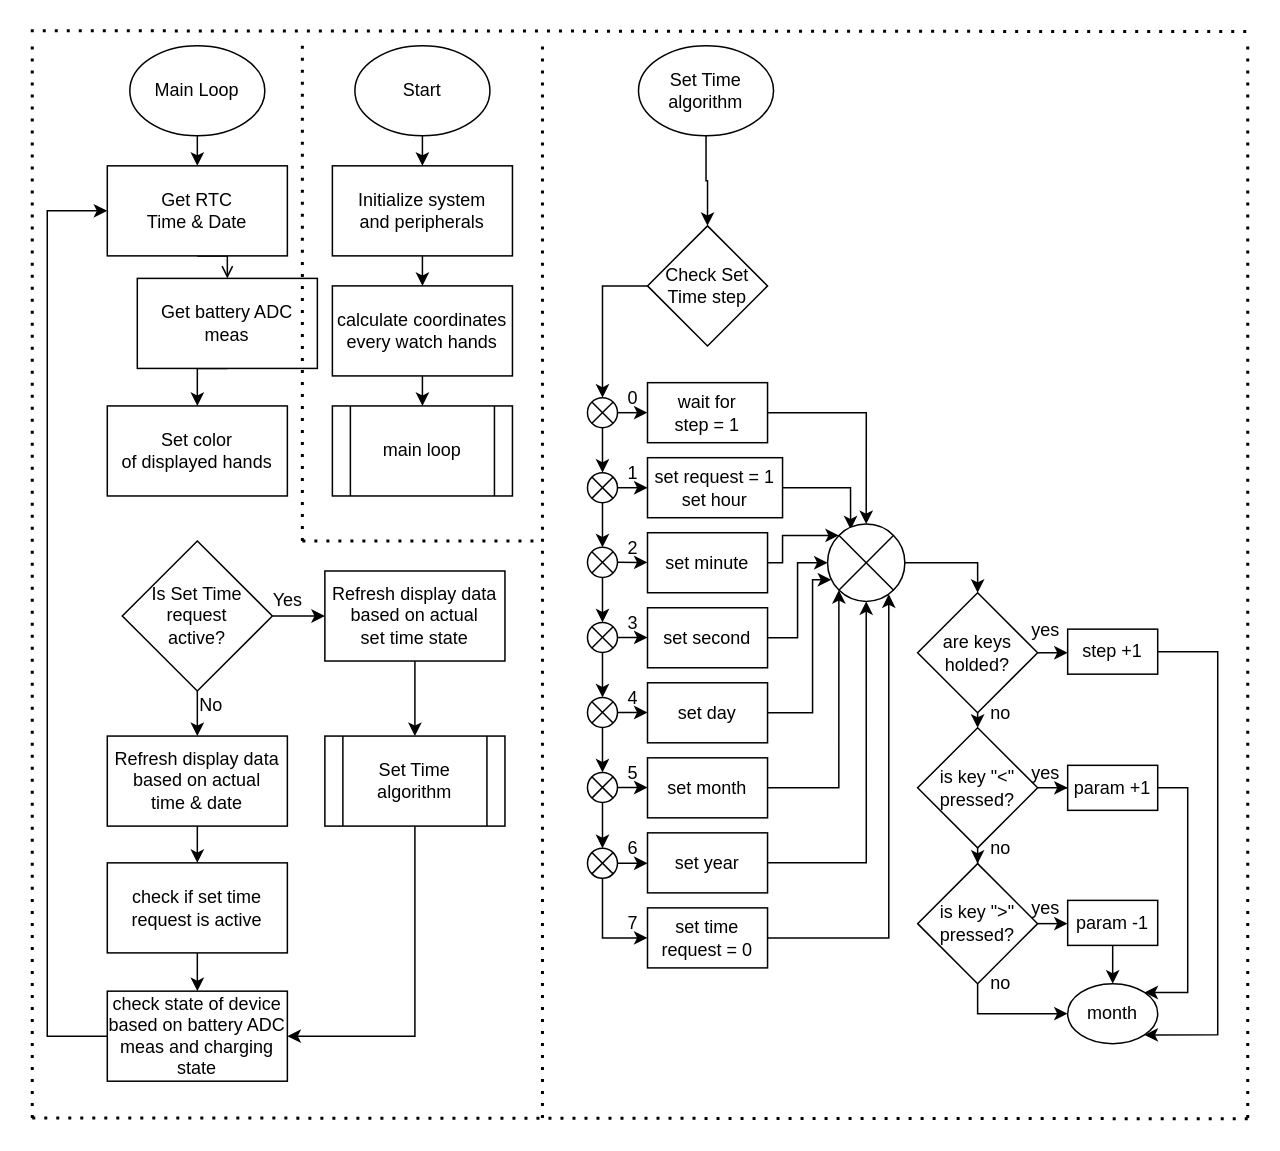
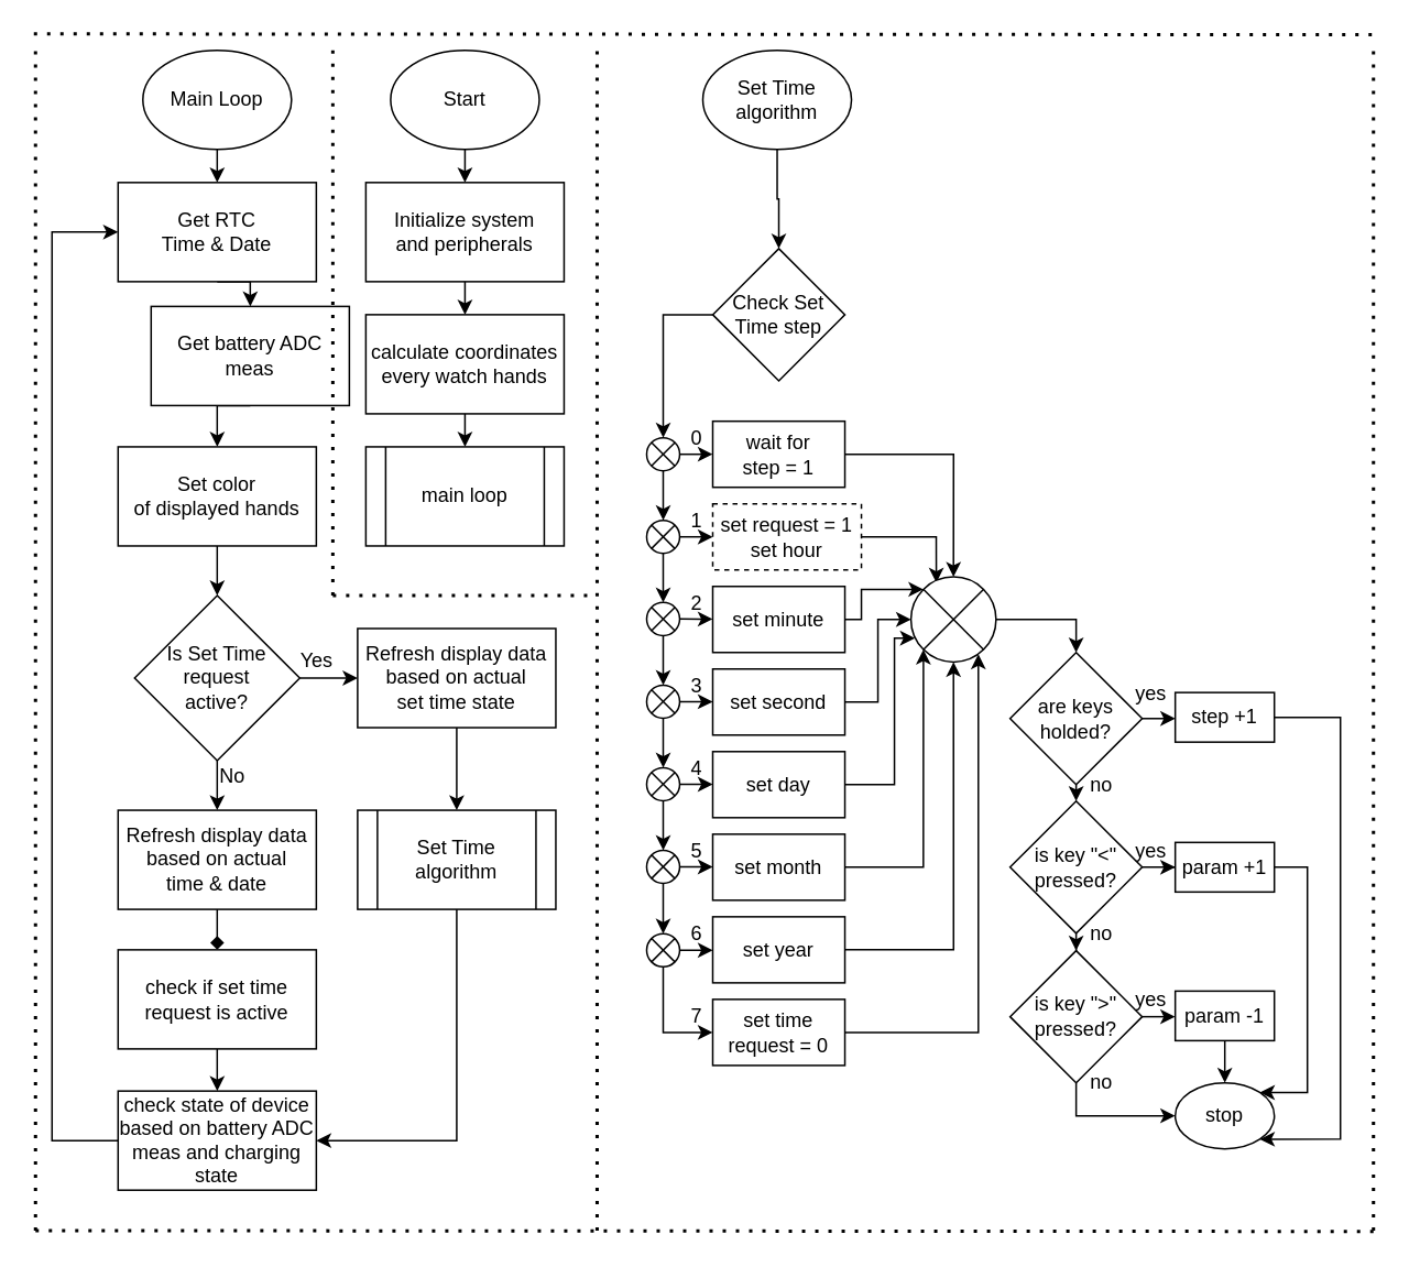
- <mxCell id="10" style="edgeStyle=orthogonalEdgeStyle;rounded=0;orthogonalLoop=1;jettySize=auto;html=1;exitX=0.5;exitY=1;exitDx=0;exitDy=0;entryX=0.5;entryY=0;entryDx=0;entryDy=0;endArrow=open;" edge="1" parent="1" source="11" target="13"><mxGeometry relative="1" as="geometry" /></mxCell>
+ <mxCell id="10" style="edgeStyle=orthogonalEdgeStyle;rounded=0;orthogonalLoop=1;jettySize=auto;html=1;exitX=0.5;exitY=1;exitDx=0;exitDy=0;entryX=0.5;entryY=0;entryDx=0;entryDy=0;" edge="1" parent="1" source="11" target="13"><mxGeometry relative="1" as="geometry" /></mxCell>
- <mxCell id="48" value="set request = 1&lt;br&gt;set hour" style="rounded=0;whiteSpace=wrap;html=1;" vertex="1" parent="1"><mxGeometry x="431" y="304.5" width="90" height="40" as="geometry" /></mxCell>
+ <mxCell id="48" value="set request = 1&lt;br&gt;set hour" style="rounded=0;whiteSpace=wrap;html=1;dashed=1;" vertex="1" parent="1"><mxGeometry x="431" y="304.5" width="90" height="40" as="geometry" /></mxCell>
+ <mxCell id="14" style="edgeStyle=orthogonalEdgeStyle;rounded=0;orthogonalLoop=1;jettySize=auto;html=1;exitX=0.5;exitY=1;exitDx=0;exitDy=0;entryX=0.5;entryY=0;entryDx=0;entryDy=0;" edge="1" parent="1" source="15" target="18"><mxGeometry relative="1" as="geometry" /></mxCell>
- <mxCell id="19" value="" style="edgeStyle=orthogonalEdgeStyle;rounded=0;orthogonalLoop=1;jettySize=auto;html=1;" edge="1" parent="1" source="20" target="33"><mxGeometry relative="1" as="geometry" /></mxCell>
+ <mxCell id="19" value="" style="edgeStyle=orthogonalEdgeStyle;rounded=0;orthogonalLoop=1;jettySize=auto;html=1;endArrow=diamond;" edge="1" parent="1" source="20" target="33"><mxGeometry relative="1" as="geometry" /></mxCell>
- <mxCell id="98" value="month" style="ellipse;whiteSpace=wrap;html=1;" vertex="1" parent="1"><mxGeometry x="711" y="655" width="60" height="40" as="geometry" /></mxCell>
+ <mxCell id="98" value="stop" style="ellipse;whiteSpace=wrap;html=1;" vertex="1" parent="1"><mxGeometry x="711" y="655" width="60" height="40" as="geometry" /></mxCell>
